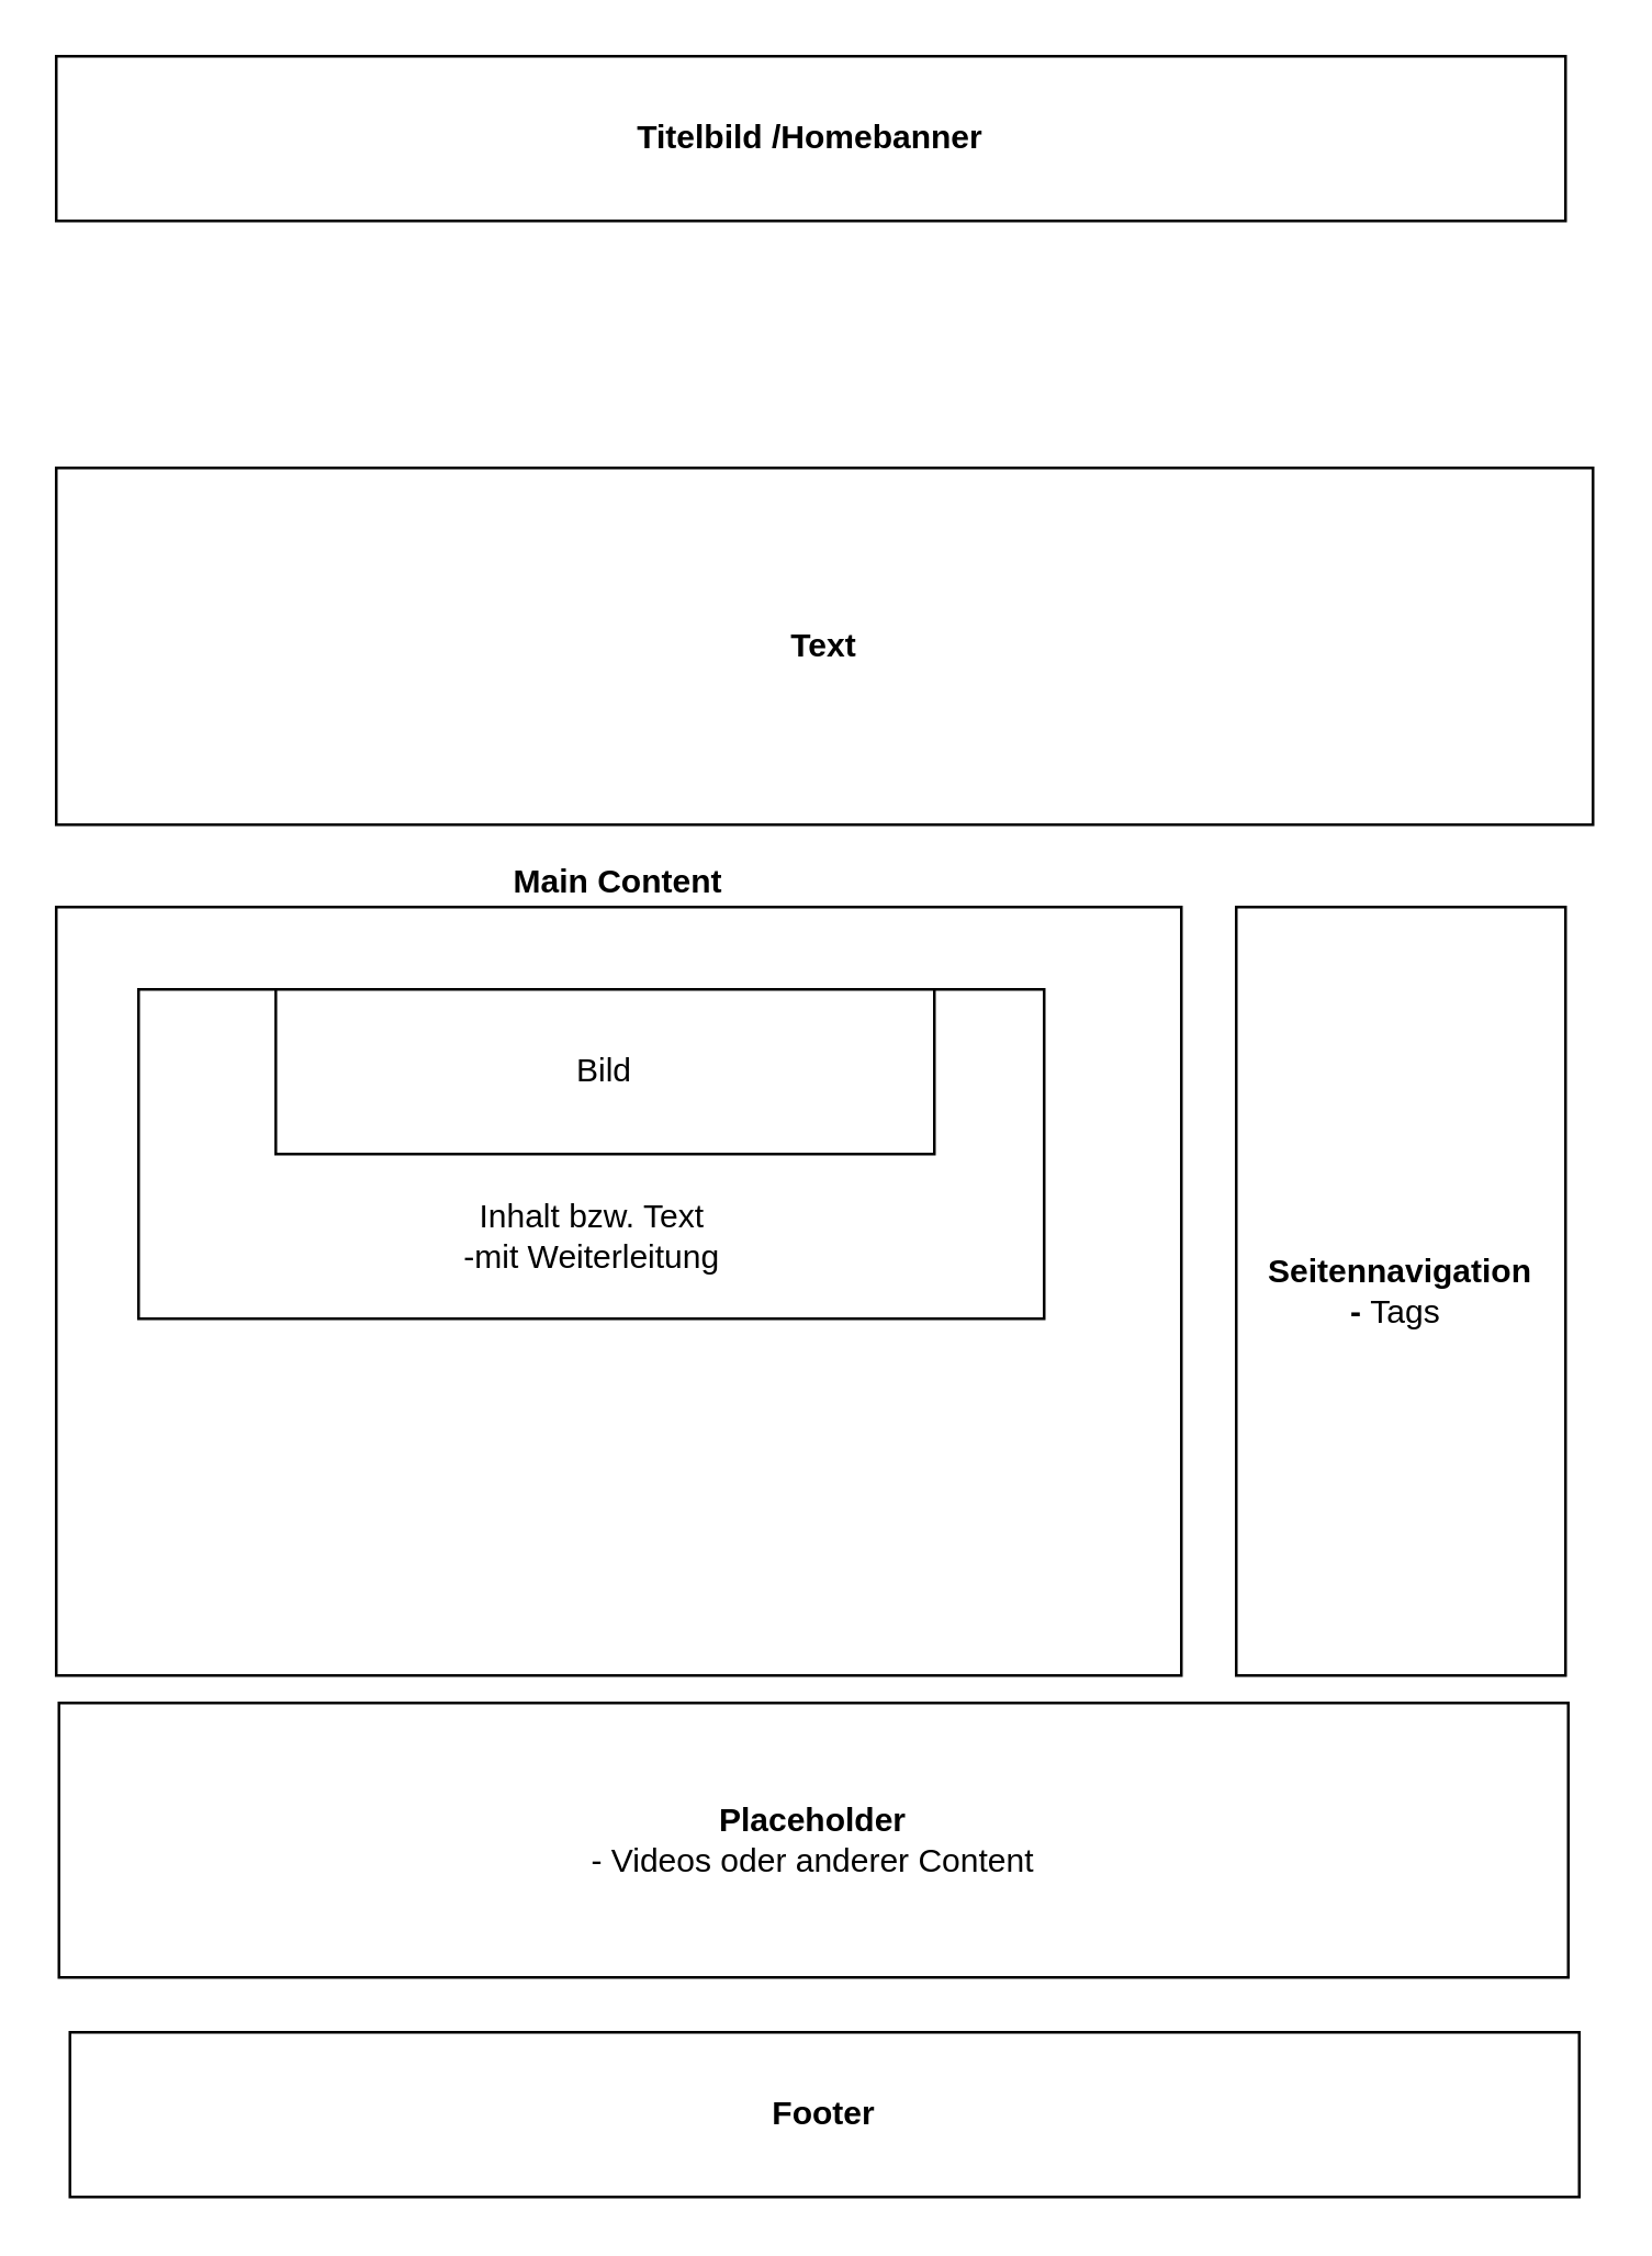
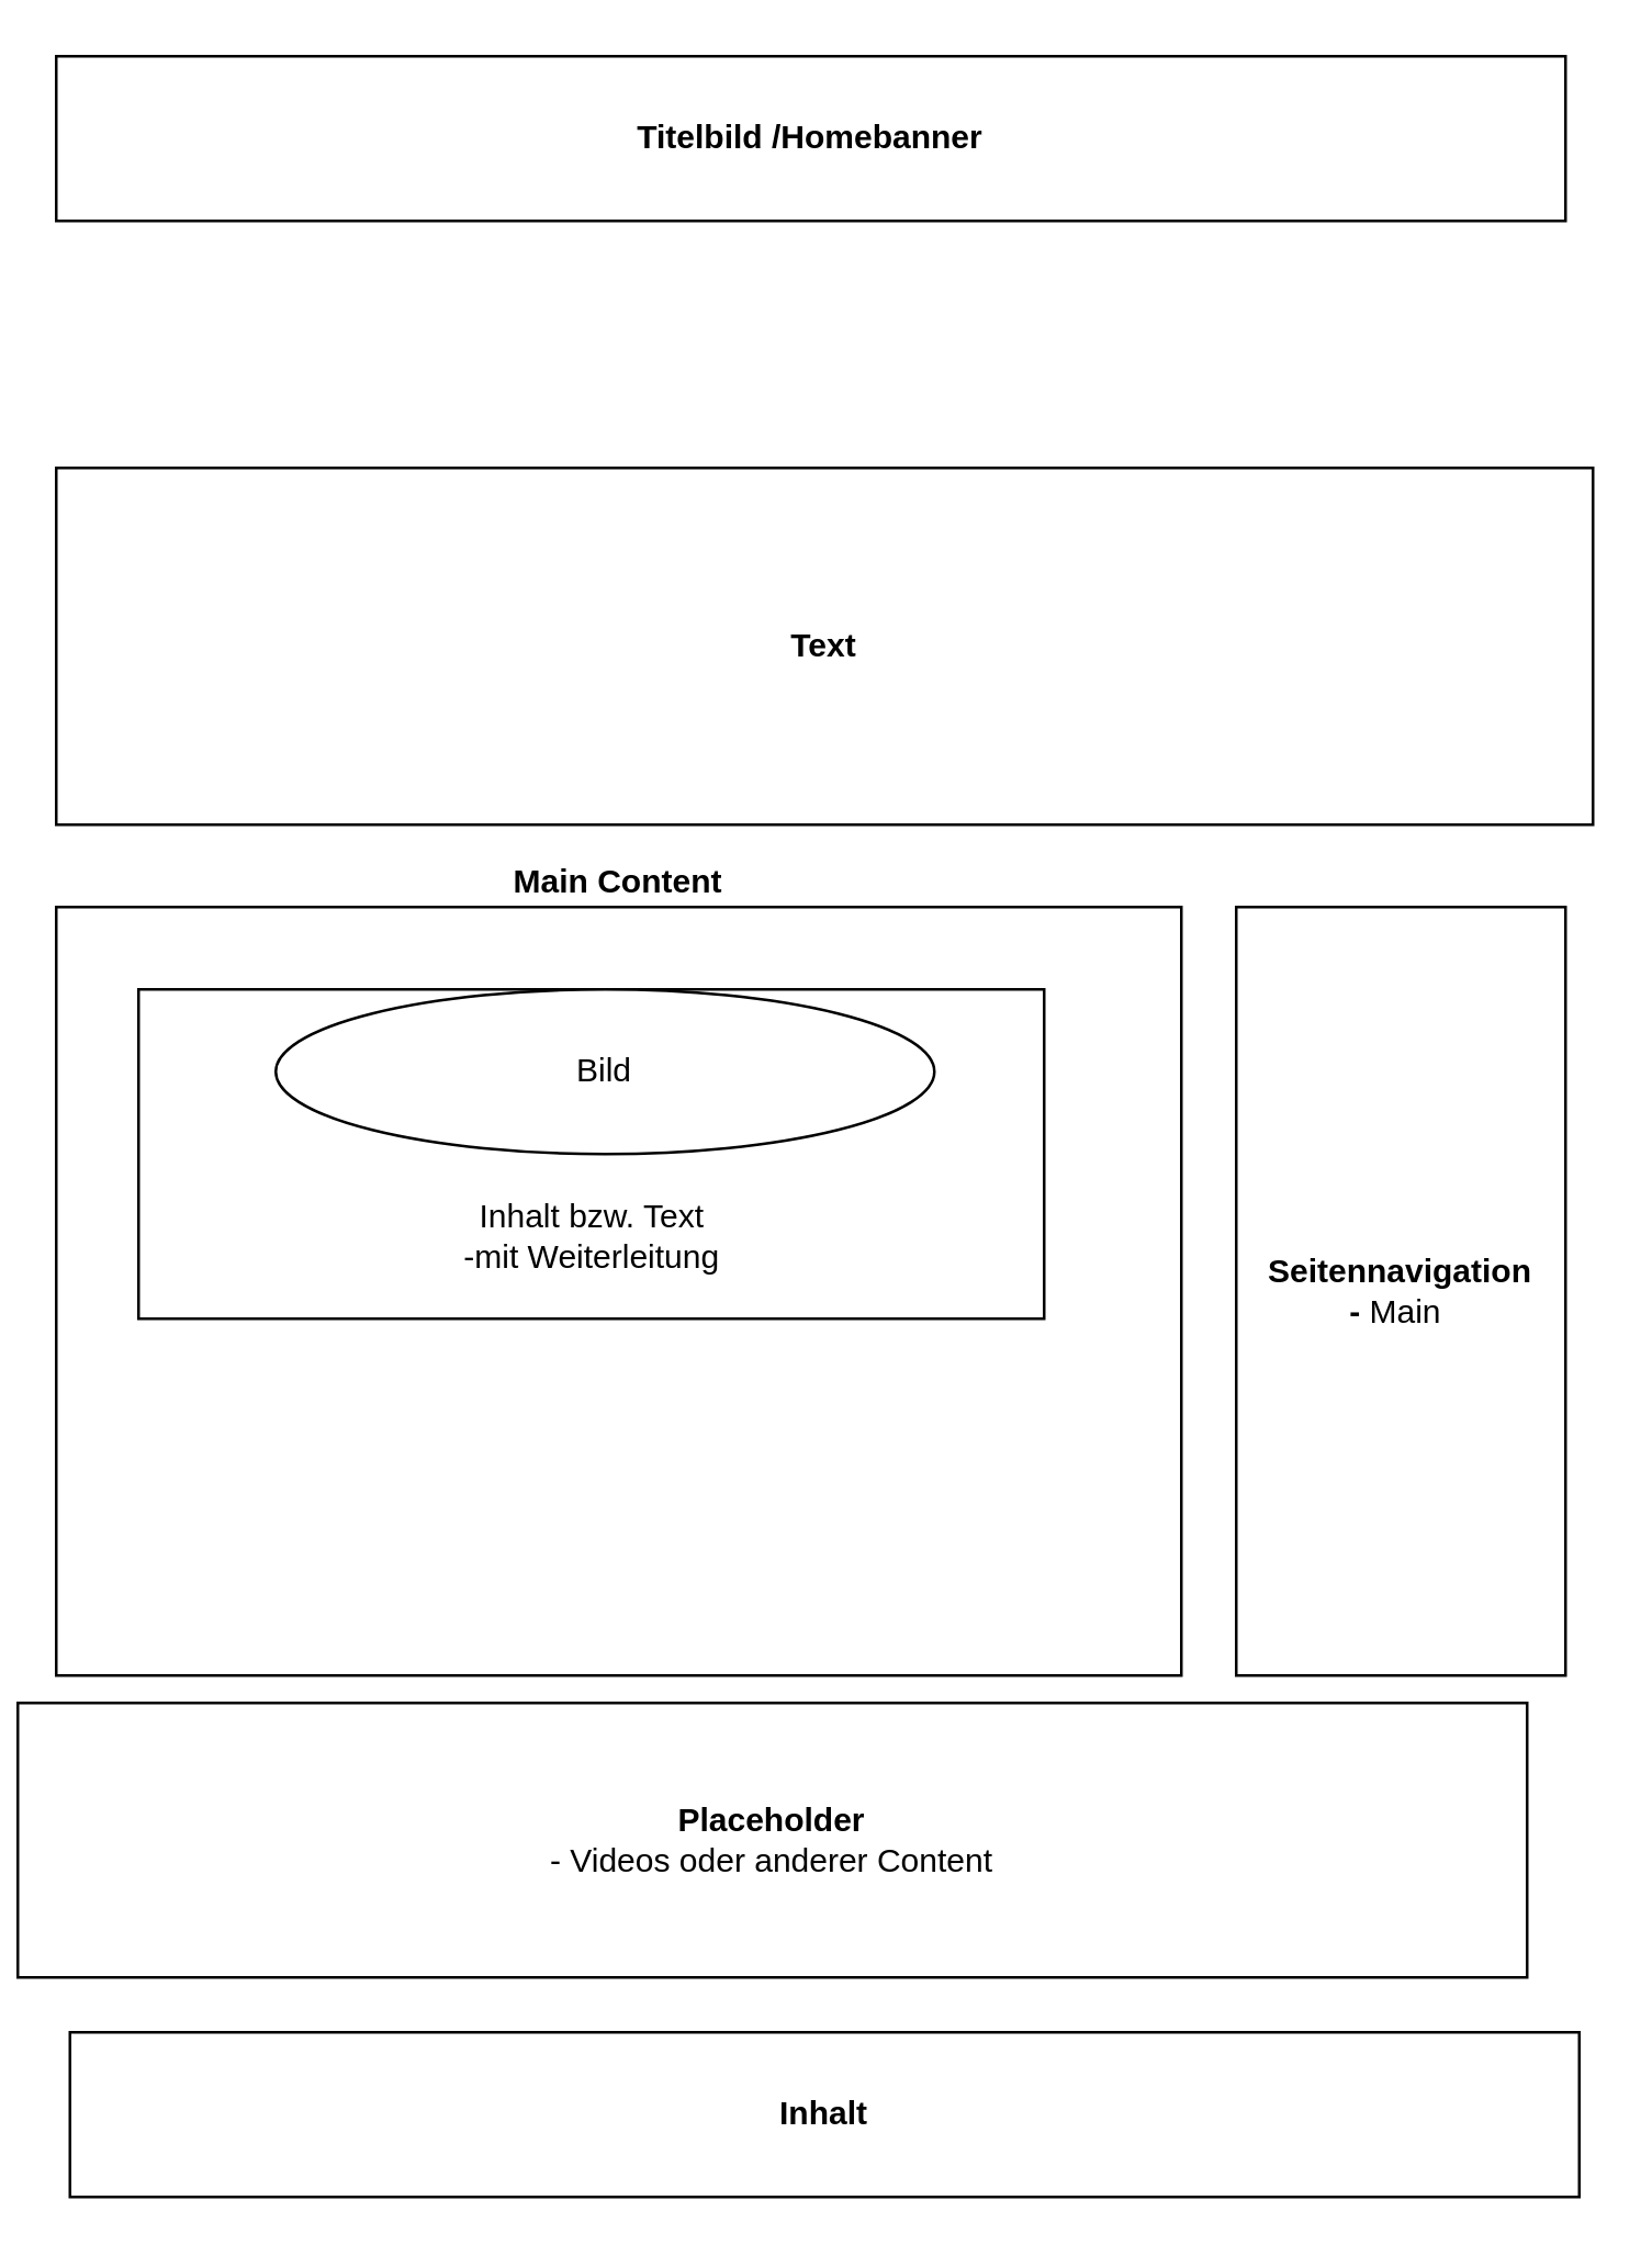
- <mxCell id="8" value="Bild" style="rounded=0;whiteSpace=wrap;html=1;align=center;" vertex="1" parent="1"><mxGeometry x="100" y="360" width="240" height="60" as="geometry" /></mxCell>
+ <mxCell id="8" value="Bild" style="ellipse;whiteSpace=wrap;html=1;align=center;" vertex="1" parent="1"><mxGeometry x="100" y="360" width="240" height="60" as="geometry" /></mxCell>
- <mxCell id="4" value="Seitennavigation&lt;br&gt;-&lt;span style=&quot;font-weight: normal&quot;&gt;&amp;nbsp;Tags&amp;nbsp;&lt;/span&gt;" style="rounded=0;whiteSpace=wrap;html=1;align=center;labelPosition=center;verticalLabelPosition=middle;verticalAlign=middle;fontStyle=1" vertex="1" parent="1"><mxGeometry x="450" y="330" width="120" height="280" as="geometry" /></mxCell>
+ <mxCell id="4" value="Seitennavigation&lt;br&gt;-&lt;span style=&quot;font-weight: normal&quot;&gt;&amp;nbsp;Main&amp;nbsp;&lt;/span&gt;" style="rounded=0;whiteSpace=wrap;html=1;align=center;labelPosition=center;verticalLabelPosition=middle;verticalAlign=middle;fontStyle=1" vertex="1" parent="1"><mxGeometry x="450" y="330" width="120" height="280" as="geometry" /></mxCell>
- <mxCell id="10" value="&lt;b&gt;Placeholder&lt;/b&gt;&lt;br&gt;- Videos oder anderer Content" style="rounded=0;whiteSpace=wrap;html=1;align=center;" vertex="1" parent="1"><mxGeometry x="21" y="620" width="550" height="100" as="geometry" /></mxCell>
+ <mxCell id="10" value="&lt;b&gt;Placeholder&lt;/b&gt;&lt;br&gt;- Videos oder anderer Content" style="rounded=0;whiteSpace=wrap;html=1;align=center;" vertex="1" parent="1"><mxGeometry x="6" y="620" width="550" height="100" as="geometry" /></mxCell>
- <mxCell id="5" value="&lt;b&gt;Footer&lt;/b&gt;" style="rounded=0;whiteSpace=wrap;html=1;align=center;" vertex="1" parent="1"><mxGeometry x="25" y="740" width="550" height="60" as="geometry" /></mxCell>
+ <mxCell id="5" value="&lt;b&gt;Inhalt&lt;/b&gt;" style="rounded=0;whiteSpace=wrap;html=1;align=center;" vertex="1" parent="1"><mxGeometry x="25" y="740" width="550" height="60" as="geometry" /></mxCell>
